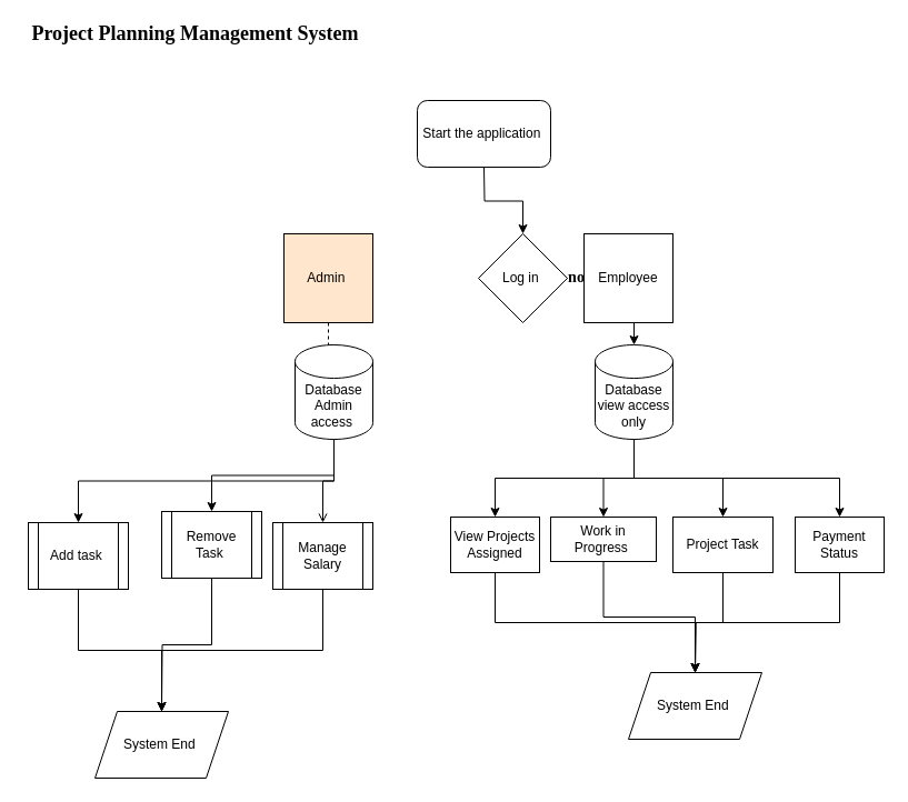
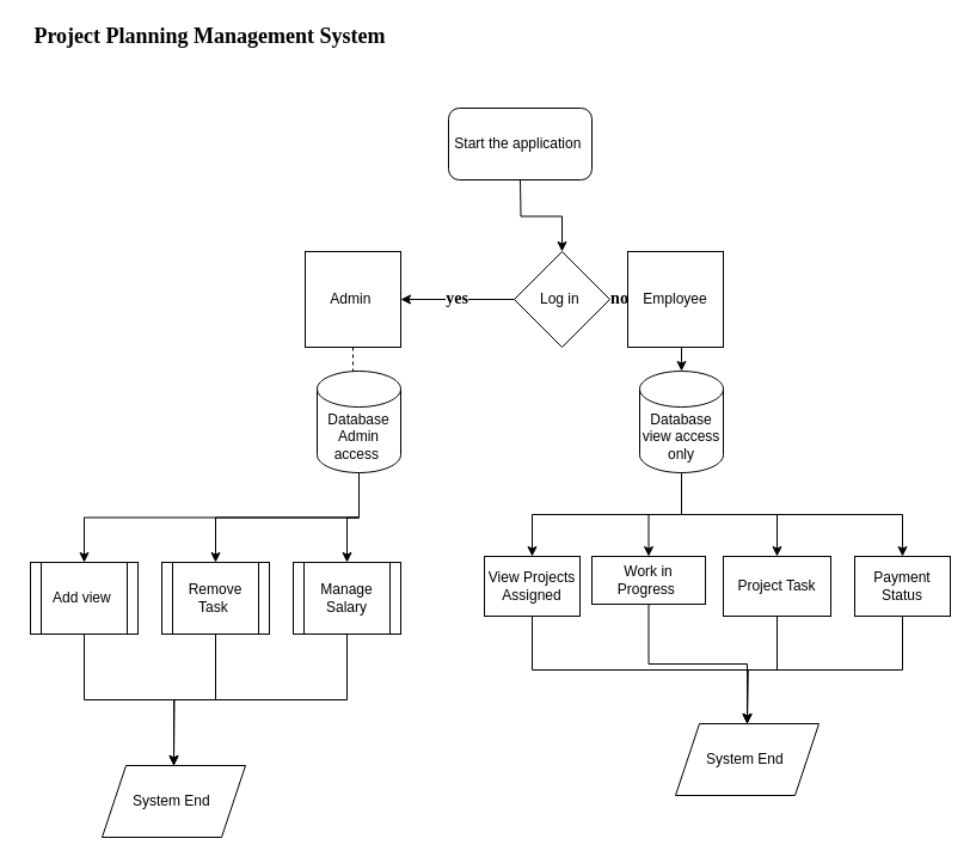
- <mxCell id="10" value="Admin&amp;nbsp;" style="whiteSpace=wrap;html=1;aspect=fixed;fillColor=#ffe6cc;" parent="1" vertex="1"><mxGeometry x="255" y="210" width="80" height="80" as="geometry" /></mxCell>
+ <mxCell id="10" value="Admin&amp;nbsp;" style="whiteSpace=wrap;html=1;aspect=fixed;" parent="1" vertex="1"><mxGeometry x="255" y="210" width="80" height="80" as="geometry" /></mxCell>
+ <mxCell id="5" value="&lt;h4&gt;&lt;font style=&quot;font-size: 14px&quot; face=&quot;Times New Roman&quot;&gt;yes&lt;/font&gt;&lt;/h4&gt;" style="edgeStyle=orthogonalEdgeStyle;rounded=0;orthogonalLoop=1;jettySize=auto;html=1;exitX=0;exitY=0.5;exitDx=0;exitDy=0;entryX=1;entryY=0.5;entryDx=0;entryDy=0;" parent="1" source="6" target="10" edge="1"><mxGeometry relative="1" as="geometry" /></mxCell>
- <mxCell id="26" style="edgeStyle=orthogonalEdgeStyle;rounded=0;orthogonalLoop=1;jettySize=auto;html=1;exitX=0.5;exitY=1;exitDx=0;exitDy=0;exitPerimeter=0;entryX=0.5;entryY=0;entryDx=0;entryDy=0;endArrow=open;" parent="1" source="27" target="35" edge="1"><mxGeometry relative="1" as="geometry" /></mxCell>
+ <mxCell id="26" style="edgeStyle=orthogonalEdgeStyle;rounded=0;orthogonalLoop=1;jettySize=auto;html=1;exitX=0.5;exitY=1;exitDx=0;exitDy=0;exitPerimeter=0;entryX=0.5;entryY=0;entryDx=0;entryDy=0;" parent="1" source="27" target="35" edge="1"><mxGeometry relative="1" as="geometry" /></mxCell>
- <mxCell id="23" value="&lt;span&gt;Remove Task&amp;nbsp;&lt;/span&gt;" style="shape=process;whiteSpace=wrap;html=1;backgroundOutline=1;" parent="1" vertex="1"><mxGeometry x="145" y="460" width="90" height="60" as="geometry" /></mxCell>
+ <mxCell id="23" value="&lt;span&gt;Remove Task&amp;nbsp;&lt;/span&gt;" style="shape=process;whiteSpace=wrap;html=1;backgroundOutline=1;" parent="1" vertex="1"><mxGeometry x="135" y="470" width="90" height="60" as="geometry" /></mxCell>
- <mxCell id="21" value="&lt;span&gt;Add task&amp;nbsp;&lt;/span&gt;" style="shape=process;whiteSpace=wrap;html=1;backgroundOutline=1;" parent="1" vertex="1"><mxGeometry x="25" y="470" width="90" height="60" as="geometry" /></mxCell>
+ <mxCell id="21" value="&lt;span&gt;Add view&amp;nbsp;&lt;/span&gt;" style="shape=process;whiteSpace=wrap;html=1;backgroundOutline=1;" parent="1" vertex="1"><mxGeometry x="25" y="470" width="90" height="60" as="geometry" /></mxCell>
